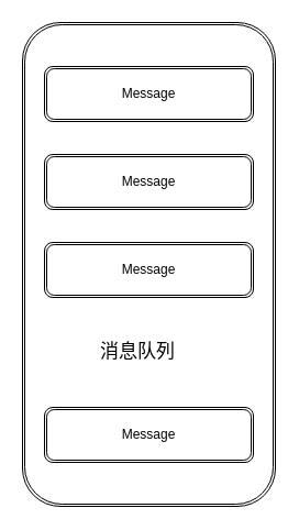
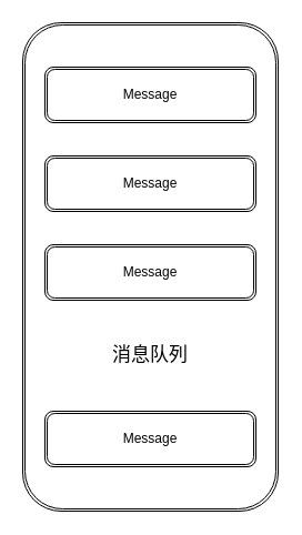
- <mxCell id="7" value="&lt;font style=&quot;font-size: 17px&quot;&gt;消息队列&lt;/font&gt;" style="text;html=1;strokeColor=none;fillColor=none;align=center;verticalAlign=middle;whiteSpace=wrap;rounded=0;" vertex="1" parent="1"><mxGeometry x="50" y="280" width="150" height="80" as="geometry" /></mxCell>
+ <mxCell id="7" value="&lt;font style=&quot;font-size: 17px&quot;&gt;消息队列&lt;/font&gt;" style="text;html=1;strokeColor=none;fillColor=none;align=center;verticalAlign=middle;whiteSpace=wrap;rounded=0;" vertex="1" parent="1"><mxGeometry x="60" y="280" width="150" height="80" as="geometry" /></mxCell>
